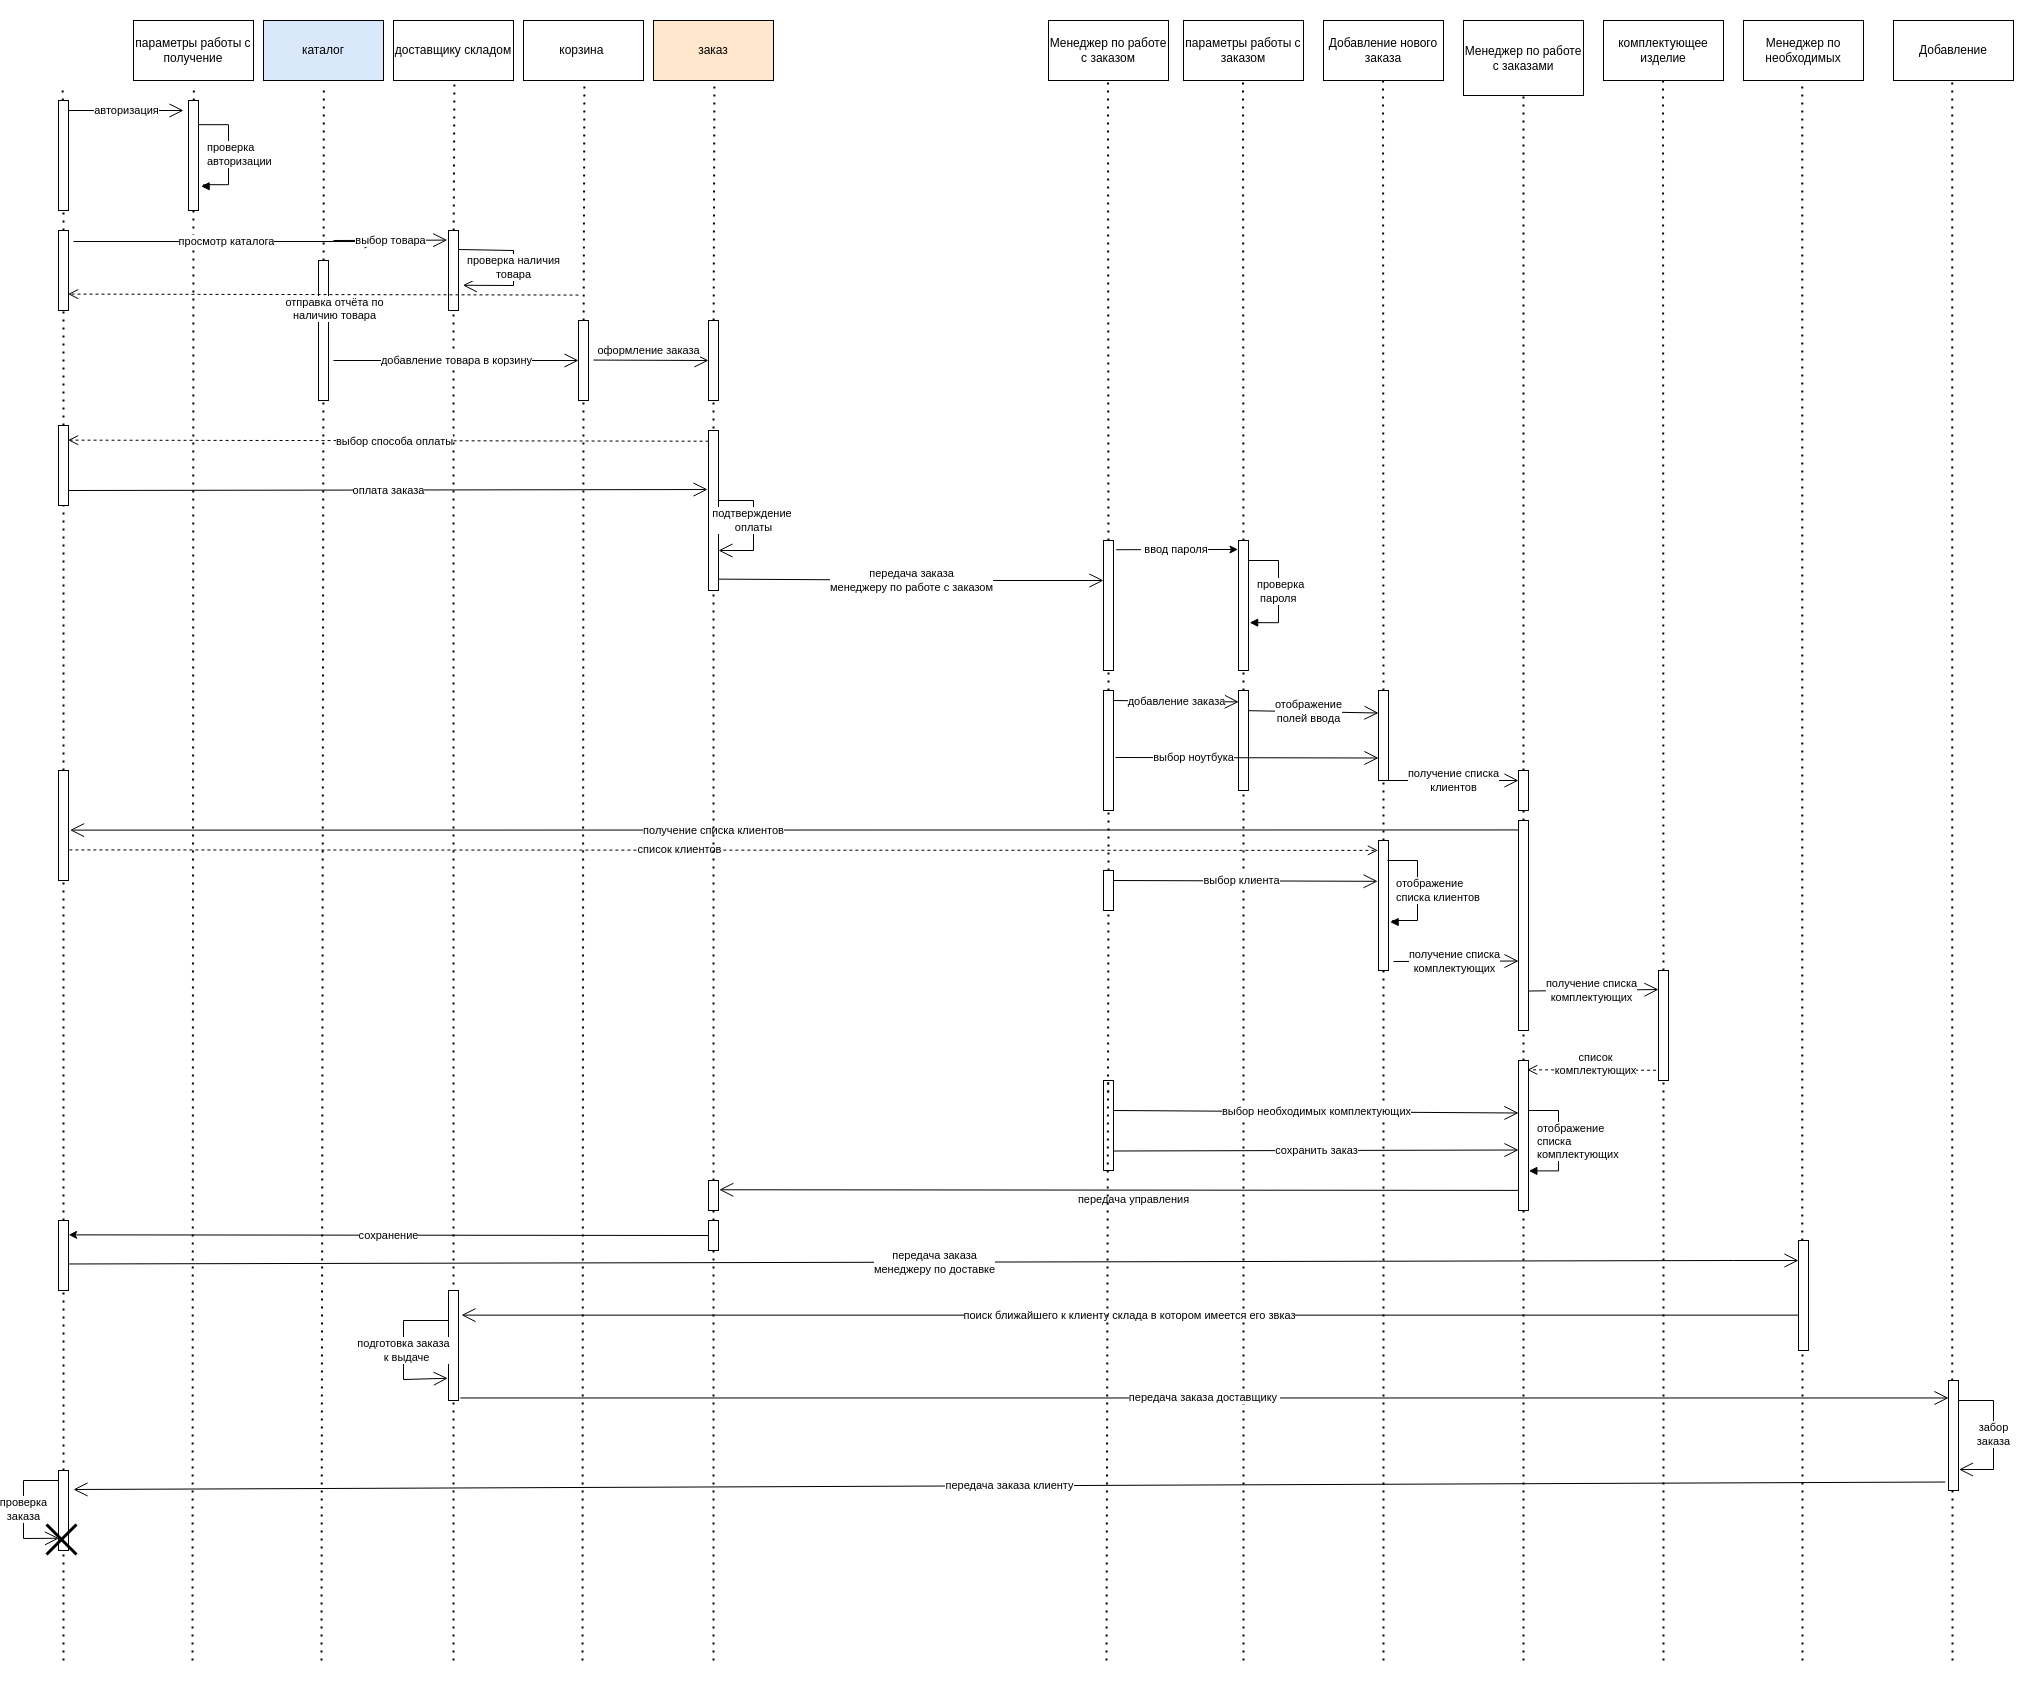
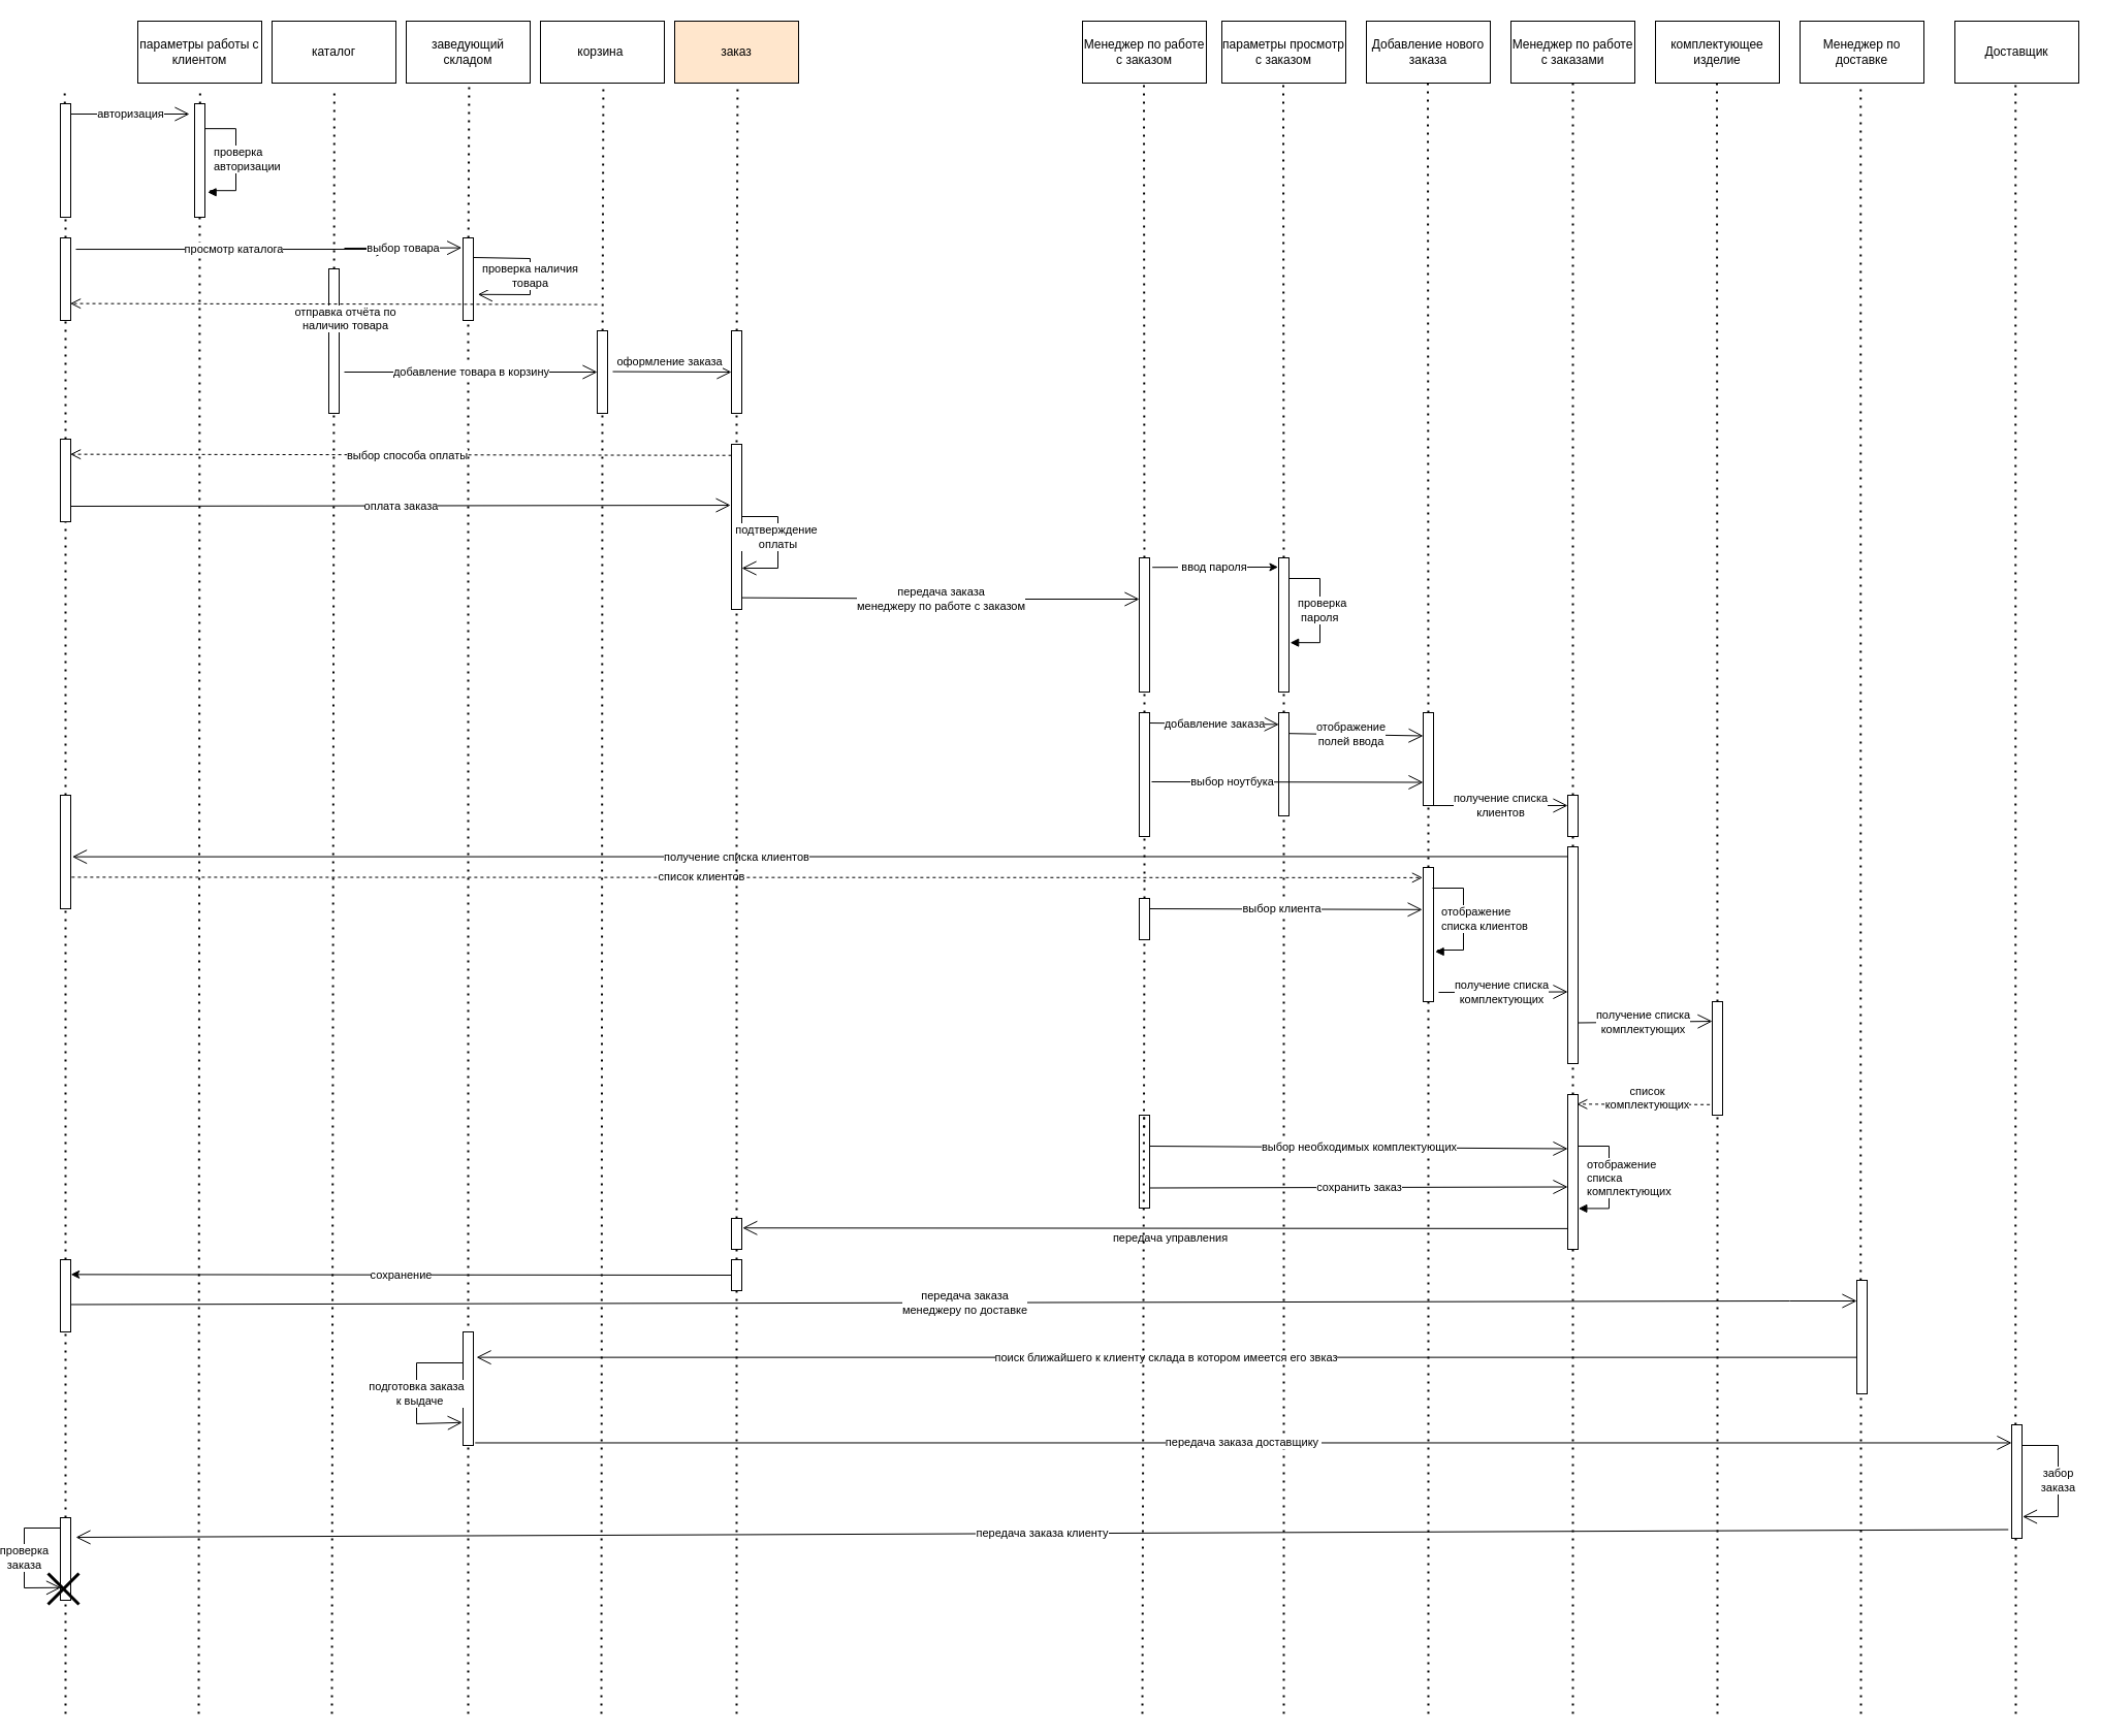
- <mxCell id="64" value="параметры работы с получение" style="whiteSpace=wrap;html=1;" parent="1" vertex="1"><mxGeometry x="130" y="20" width="120" height="60" as="geometry" /></mxCell>
+ <mxCell id="64" value="параметры работы с клиентом" style="whiteSpace=wrap;html=1;" parent="1" vertex="1"><mxGeometry x="130" y="20" width="120" height="60" as="geometry" /></mxCell>
- <mxCell id="54" value="каталог" style="whiteSpace=wrap;html=1;fillColor=#dae8fc;" parent="1" vertex="1"><mxGeometry x="260" y="20" width="120" height="60" as="geometry" /></mxCell>
+ <mxCell id="54" value="каталог" style="whiteSpace=wrap;html=1;" parent="1" vertex="1"><mxGeometry x="260" y="20" width="120" height="60" as="geometry" /></mxCell>
- <mxCell id="53" value="доставщику складом" style="whiteSpace=wrap;html=1;" parent="1" vertex="1"><mxGeometry x="390" y="20" width="120" height="60" as="geometry" /></mxCell>
+ <mxCell id="53" value="заведующий складом" style="whiteSpace=wrap;html=1;" parent="1" vertex="1"><mxGeometry x="390" y="20" width="120" height="60" as="geometry" /></mxCell>
- <mxCell id="3" value="параметры работы с заказом" style="whiteSpace=wrap;html=1;" parent="1" vertex="1"><mxGeometry x="1180" y="20" width="120" height="60" as="geometry" /></mxCell>
+ <mxCell id="3" value="параметры просмотр с заказом" style="whiteSpace=wrap;html=1;" parent="1" vertex="1"><mxGeometry x="1180" y="20" width="120" height="60" as="geometry" /></mxCell>
- <mxCell id="92" value="Менеджер по необходимых" style="rounded=0;whiteSpace=wrap;html=1;" parent="1" vertex="1"><mxGeometry x="1740" y="20" width="120" height="60" as="geometry" /></mxCell>
+ <mxCell id="92" value="Менеджер по доставке" style="rounded=0;whiteSpace=wrap;html=1;" parent="1" vertex="1"><mxGeometry x="1740" y="20" width="120" height="60" as="geometry" /></mxCell>
- <mxCell id="100" value="Добавление" style="rounded=0;whiteSpace=wrap;html=1;" parent="1" vertex="1"><mxGeometry x="1890" y="20" width="120" height="60" as="geometry" /></mxCell>
+ <mxCell id="100" value="Доставщик" style="rounded=0;whiteSpace=wrap;html=1;" parent="1" vertex="1"><mxGeometry x="1890" y="20" width="120" height="60" as="geometry" /></mxCell>
- <mxCell id="9" value="Менеджер по работе с заказами" style="whiteSpace=wrap;html=1;" parent="1" vertex="1"><mxGeometry x="1460" y="20" width="120" height="75" as="geometry" /></mxCell>
+ <mxCell id="9" value="Менеджер по работе с заказами" style="whiteSpace=wrap;html=1;" parent="1" vertex="1"><mxGeometry x="1460" y="20" width="120" height="60" as="geometry" /></mxCell>
